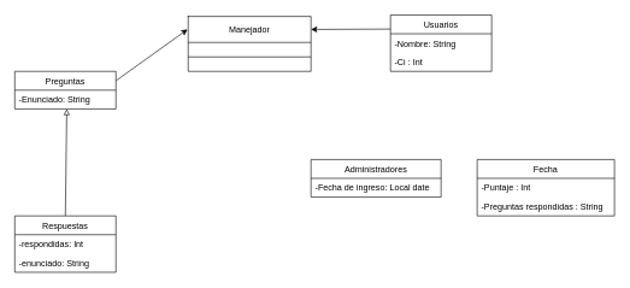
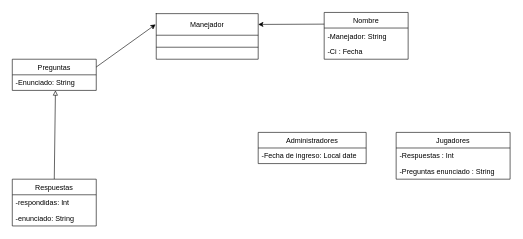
- <mxCell id="8" value="Usuarios" style="swimlane;fontStyle=0;childLayout=stackLayout;horizontal=1;startSize=26;horizontalStack=0;resizeParent=1;resizeParentMax=0;resizeLast=0;collapsible=1;marginBottom=0;" vertex="1" parent="1"><mxGeometry x="540" y="20" width="140" height="78" as="geometry" /></mxCell>
+ <mxCell id="8" value="Nombre" style="swimlane;fontStyle=0;childLayout=stackLayout;horizontal=1;startSize=26;horizontalStack=0;resizeParent=1;resizeParentMax=0;resizeLast=0;collapsible=1;marginBottom=0;" vertex="1" parent="1"><mxGeometry x="540" y="20" width="140" height="78" as="geometry" /></mxCell>
- <mxCell id="9" value="-Nombre: String" style="text;strokeColor=none;fillColor=none;align=left;verticalAlign=top;spacingLeft=4;spacingRight=4;overflow=hidden;rotatable=0;points=[[0,0.5],[1,0.5]];portConstraint=eastwest;" vertex="1" parent="8"><mxGeometry y="26" width="140" height="26" as="geometry" /></mxCell>
+ <mxCell id="9" value="-Manejador: String" style="text;strokeColor=none;fillColor=none;align=left;verticalAlign=top;spacingLeft=4;spacingRight=4;overflow=hidden;rotatable=0;points=[[0,0.5],[1,0.5]];portConstraint=eastwest;" vertex="1" parent="8"><mxGeometry y="26" width="140" height="26" as="geometry" /></mxCell>
- <mxCell id="10" value="-Ci : Int" style="text;strokeColor=none;fillColor=none;align=left;verticalAlign=top;spacingLeft=4;spacingRight=4;overflow=hidden;rotatable=0;points=[[0,0.5],[1,0.5]];portConstraint=eastwest;" vertex="1" parent="8"><mxGeometry y="52" width="140" height="26" as="geometry" /></mxCell>
+ <mxCell id="10" value="-Ci : Fecha" style="text;strokeColor=none;fillColor=none;align=left;verticalAlign=top;spacingLeft=4;spacingRight=4;overflow=hidden;rotatable=0;points=[[0,0.5],[1,0.5]];portConstraint=eastwest;" vertex="1" parent="8"><mxGeometry y="52" width="140" height="26" as="geometry" /></mxCell>
- <mxCell id="13" value="Fecha" style="swimlane;fontStyle=0;childLayout=stackLayout;horizontal=1;startSize=26;horizontalStack=0;resizeParent=1;resizeParentMax=0;resizeLast=0;collapsible=1;marginBottom=0;" vertex="1" parent="1"><mxGeometry x="660" y="220" width="190" height="78" as="geometry" /></mxCell>
+ <mxCell id="13" value="Jugadores" style="swimlane;fontStyle=0;childLayout=stackLayout;horizontal=1;startSize=26;horizontalStack=0;resizeParent=1;resizeParentMax=0;resizeLast=0;collapsible=1;marginBottom=0;" vertex="1" parent="1"><mxGeometry x="660" y="220" width="190" height="78" as="geometry" /></mxCell>
- <mxCell id="14" value="-Puntaje : Int" style="text;strokeColor=none;fillColor=none;align=left;verticalAlign=top;spacingLeft=4;spacingRight=4;overflow=hidden;rotatable=0;points=[[0,0.5],[1,0.5]];portConstraint=eastwest;" vertex="1" parent="13"><mxGeometry y="26" width="190" height="26" as="geometry" /></mxCell>
+ <mxCell id="14" value="-Respuestas : Int" style="text;strokeColor=none;fillColor=none;align=left;verticalAlign=top;spacingLeft=4;spacingRight=4;overflow=hidden;rotatable=0;points=[[0,0.5],[1,0.5]];portConstraint=eastwest;" vertex="1" parent="13"><mxGeometry y="26" width="190" height="26" as="geometry" /></mxCell>
- <mxCell id="15" value="-Preguntas respondidas : String" style="text;strokeColor=none;fillColor=none;align=left;verticalAlign=top;spacingLeft=4;spacingRight=4;overflow=hidden;rotatable=0;points=[[0,0.5],[1,0.5]];portConstraint=eastwest;" vertex="1" parent="13"><mxGeometry y="52" width="190" height="26" as="geometry" /></mxCell>
+ <mxCell id="15" value="-Preguntas enunciado : String" style="text;strokeColor=none;fillColor=none;align=left;verticalAlign=top;spacingLeft=4;spacingRight=4;overflow=hidden;rotatable=0;points=[[0,0.5],[1,0.5]];portConstraint=eastwest;" vertex="1" parent="13"><mxGeometry y="52" width="190" height="26" as="geometry" /></mxCell>
